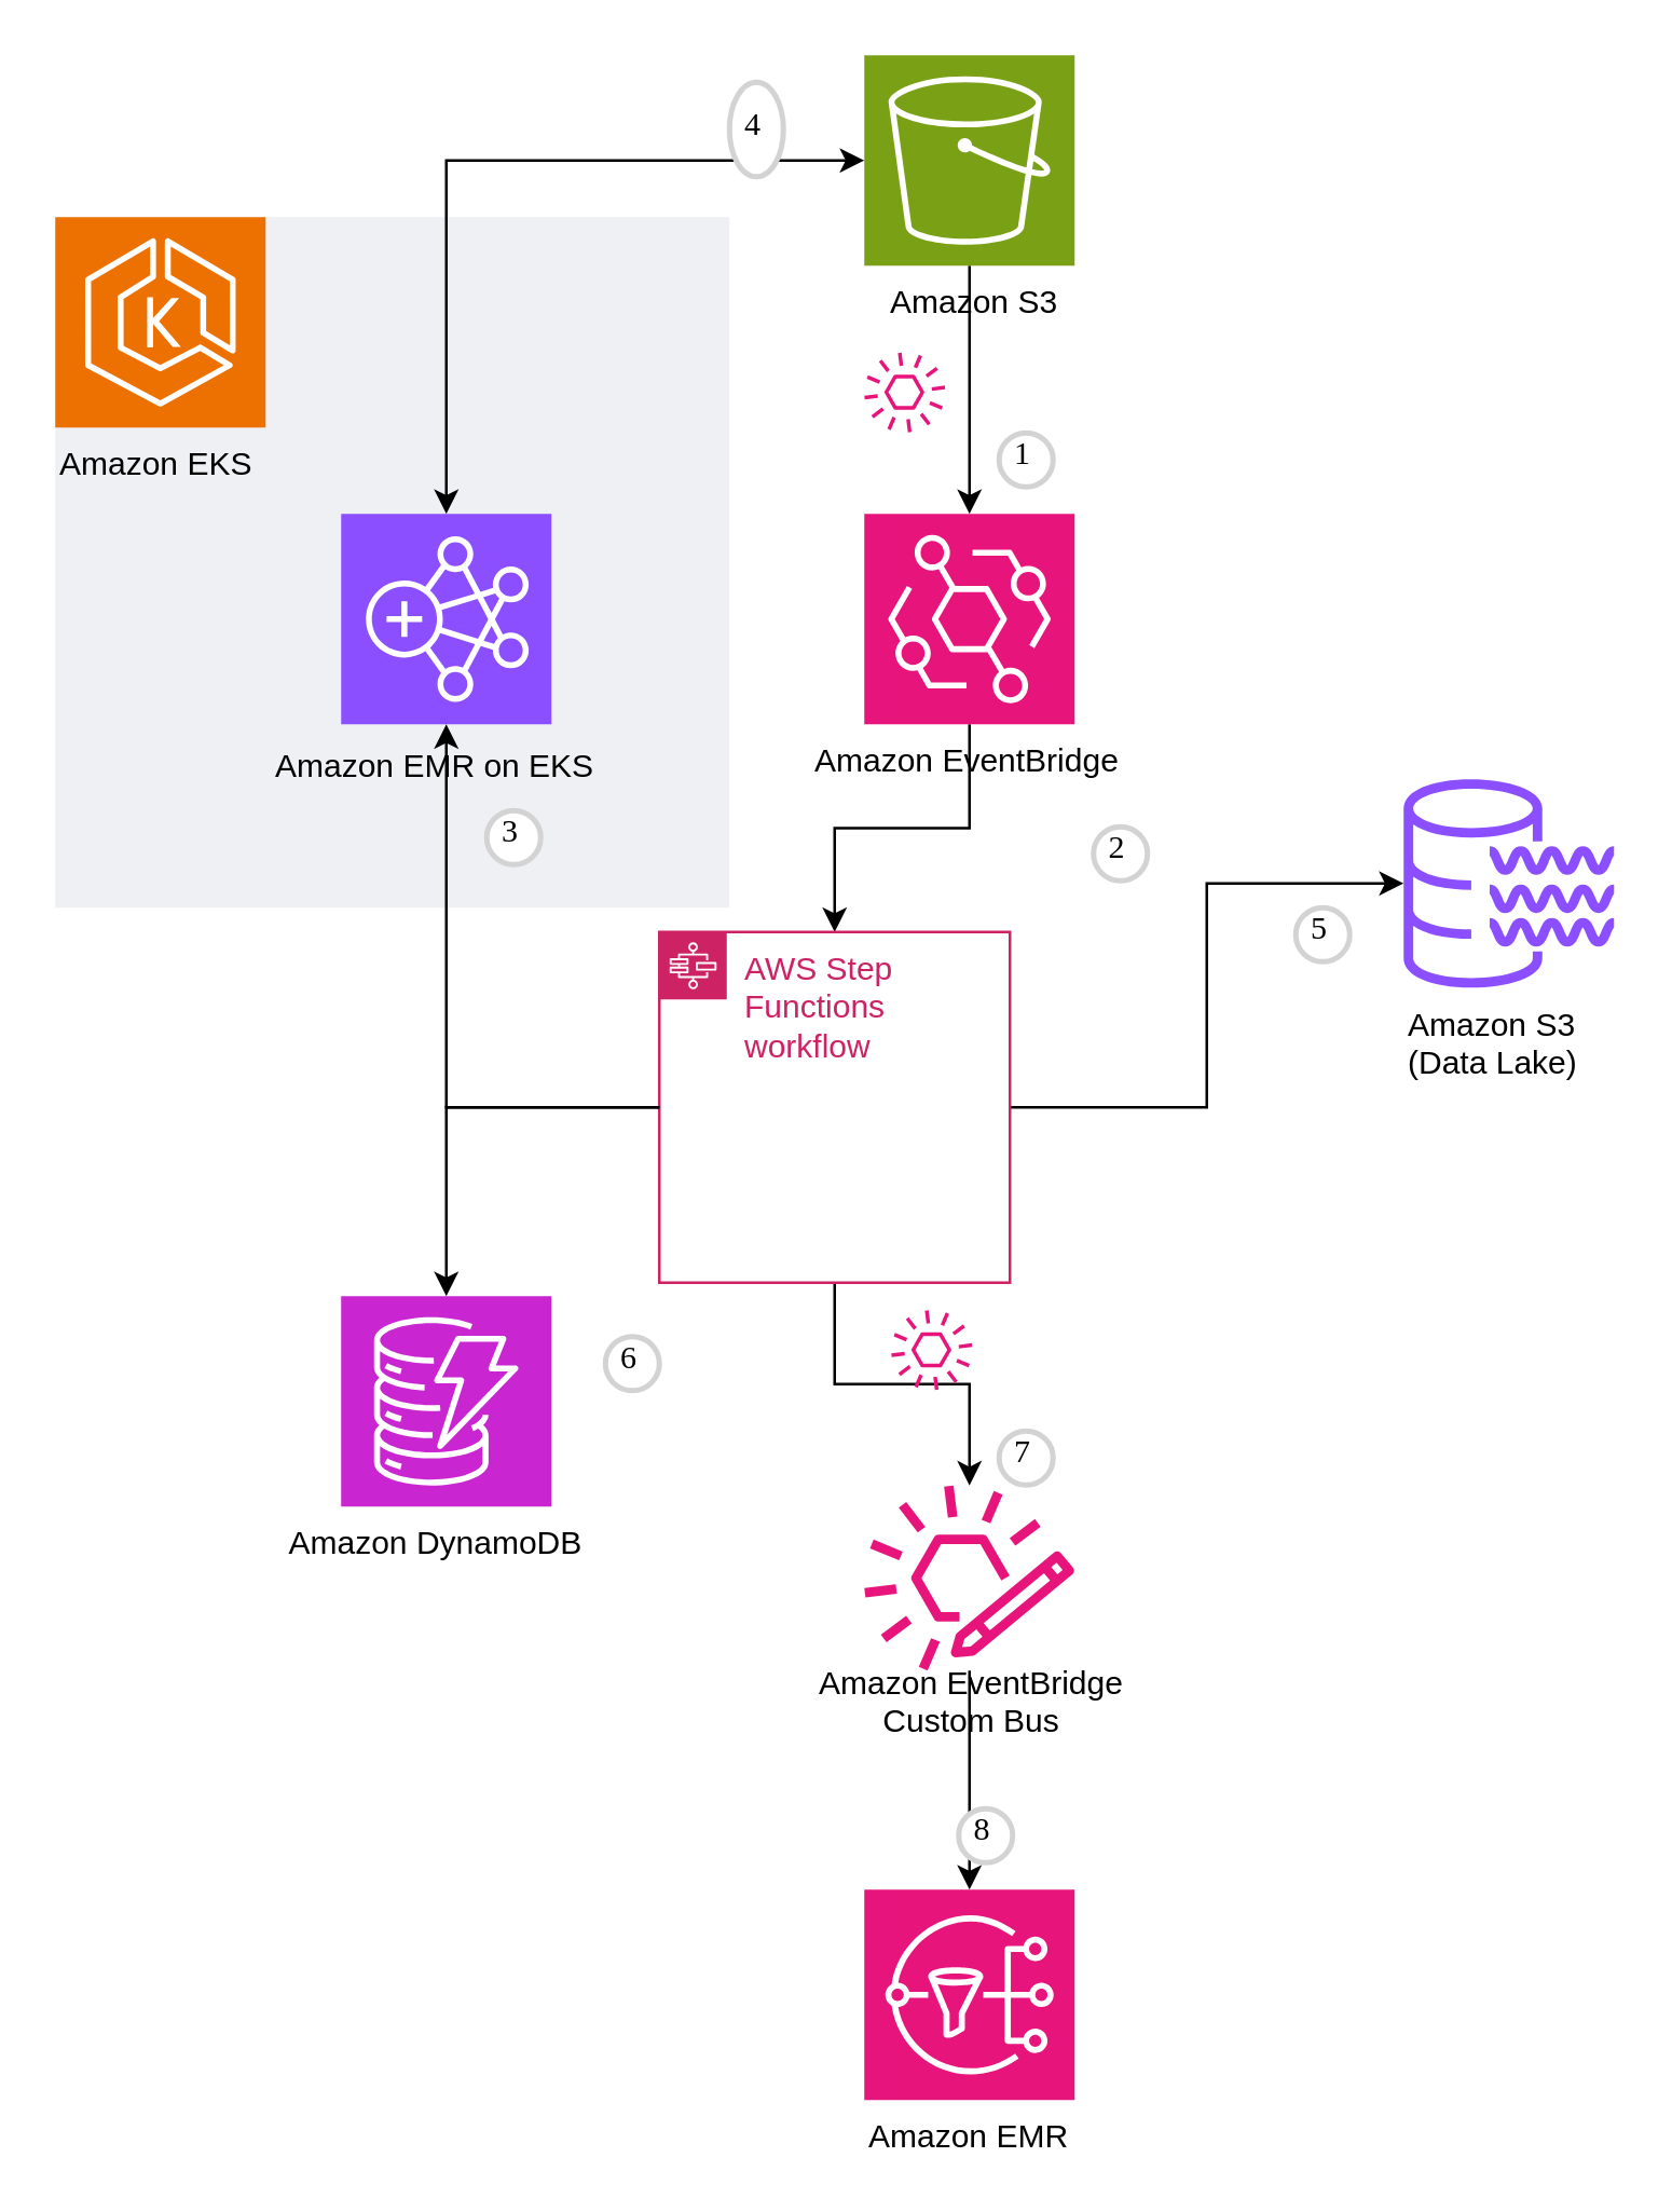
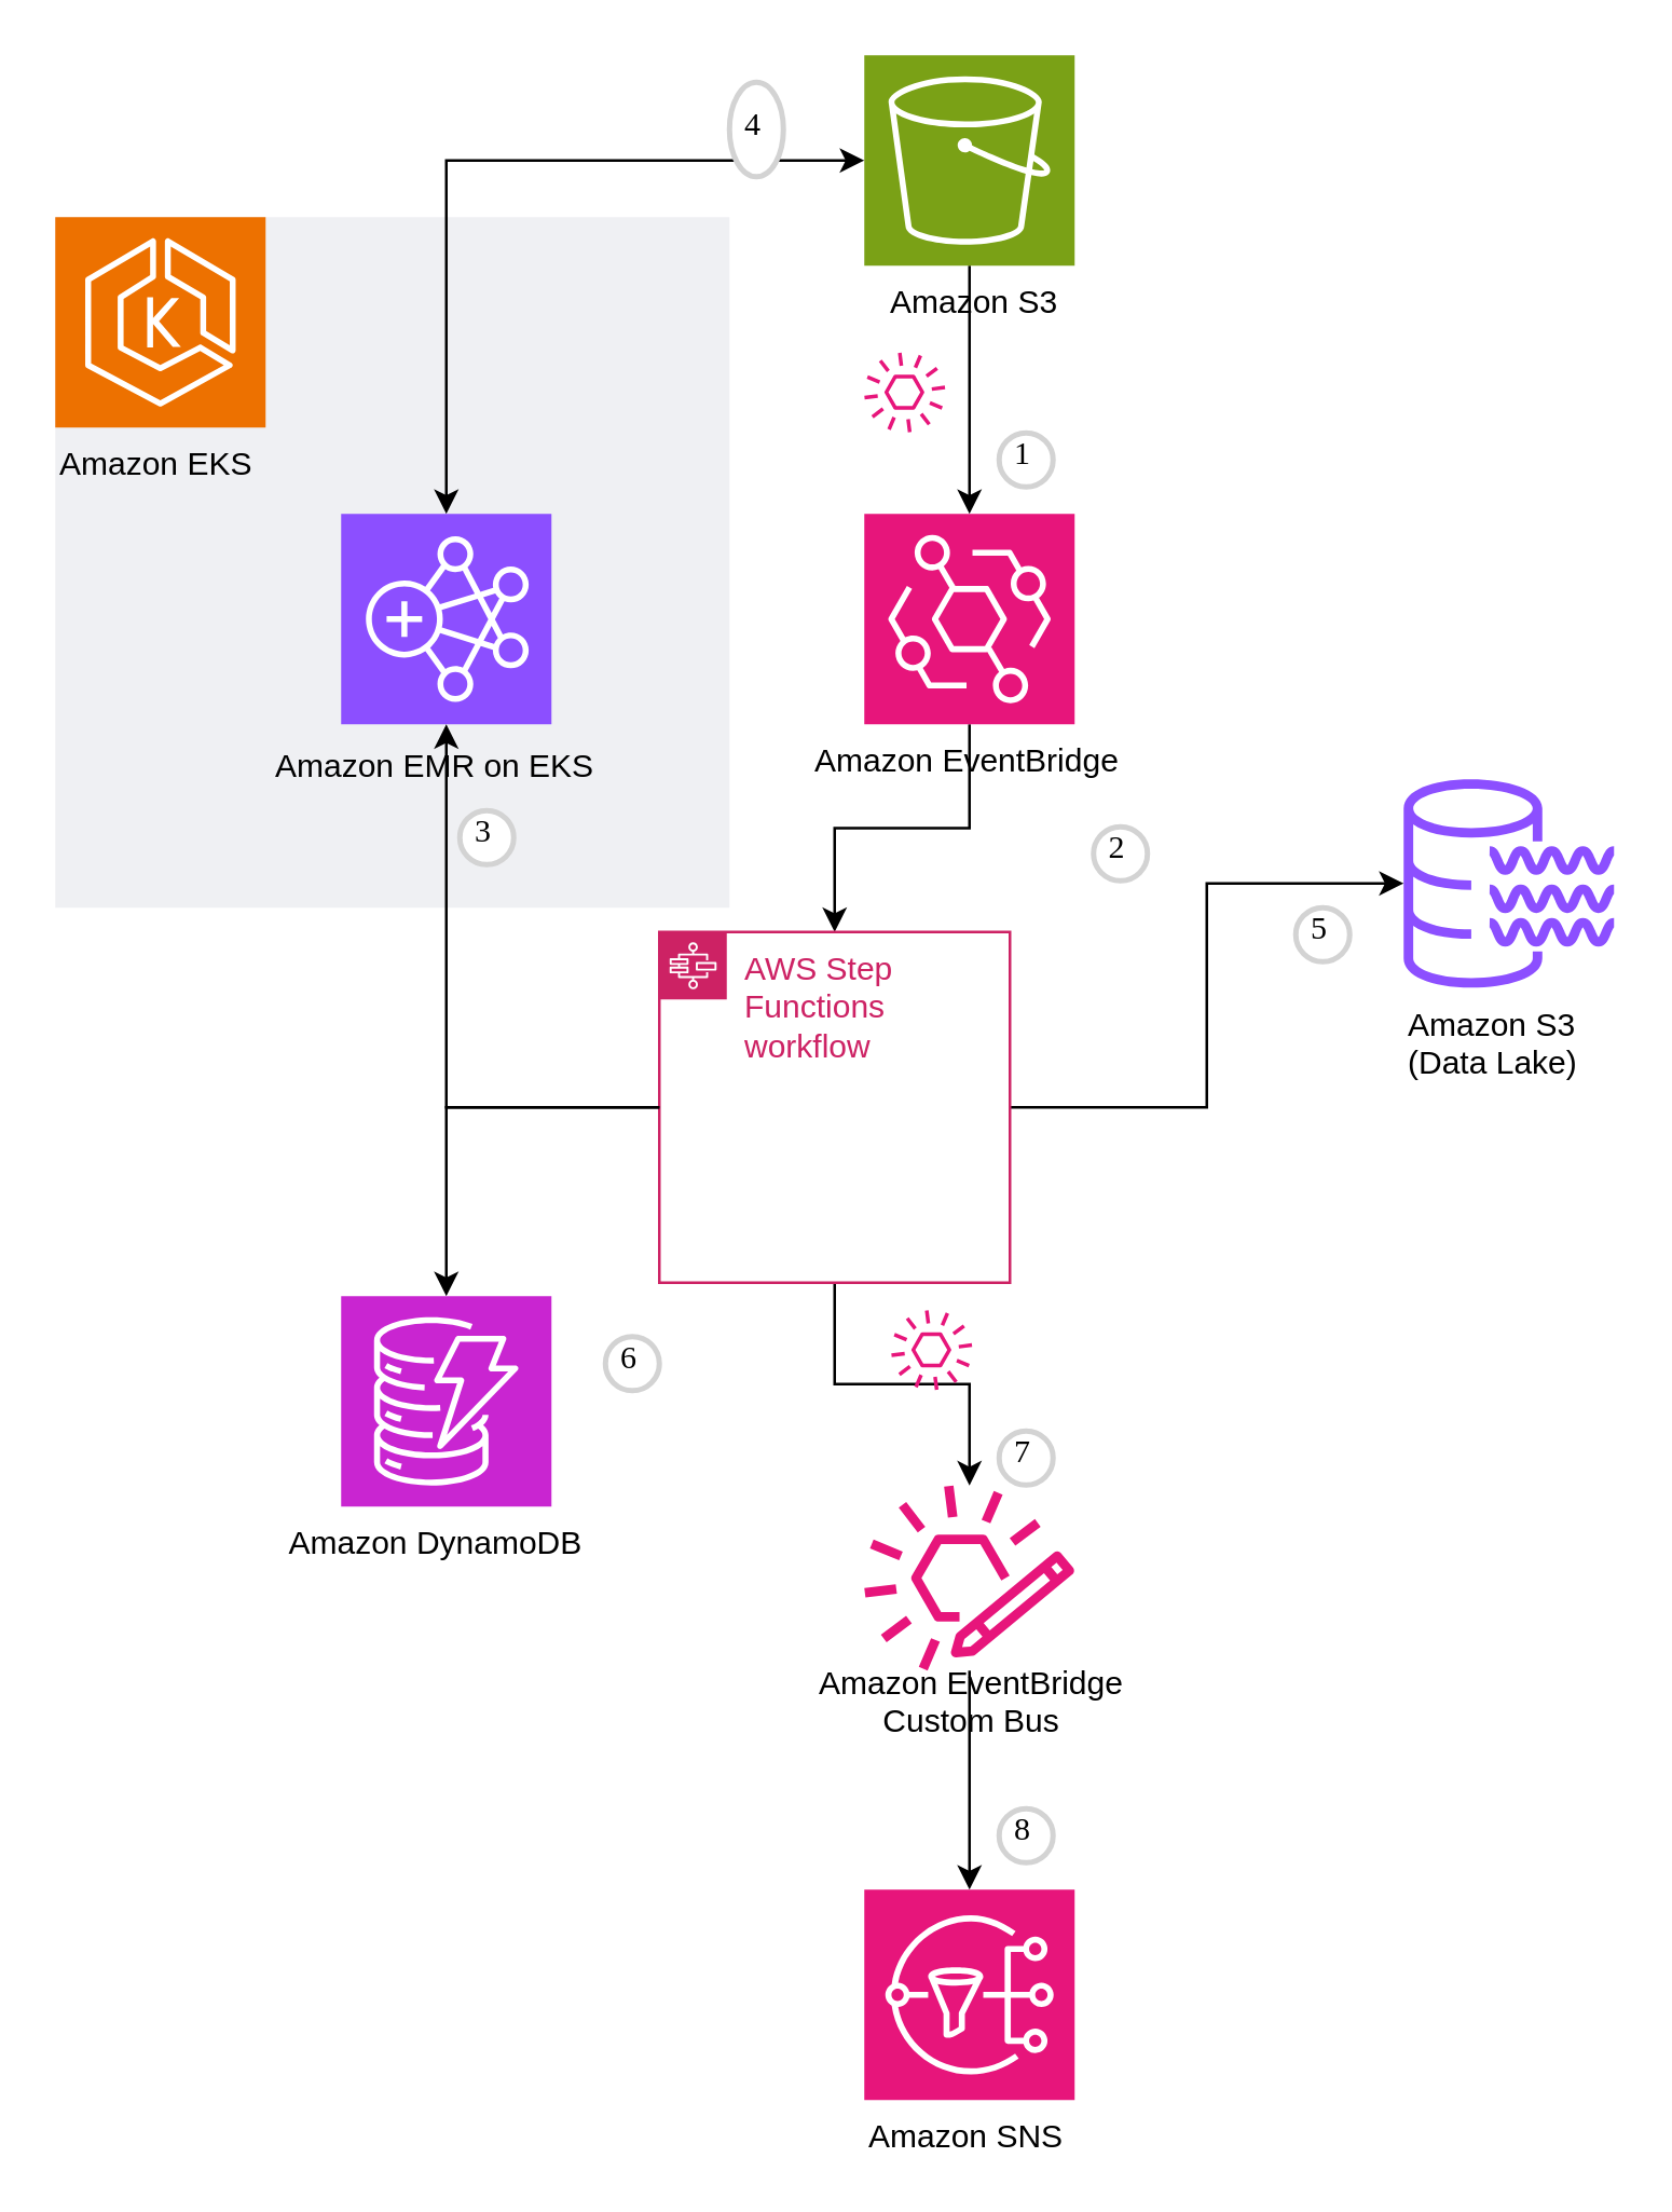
- <mxCell id="18" value="3" style="ellipse;whiteSpace=wrap;html=1;aspect=fixed;strokeWidth=2;fontFamily=Tahoma;spacingBottom=4;spacingRight=2;strokeColor=#d3d3d3;" parent="13" vertex="1"><mxGeometry x="160" y="220" width="20" height="20" as="geometry" /></mxCell>
+ <mxCell id="18" value="3" style="ellipse;whiteSpace=wrap;html=1;aspect=fixed;strokeWidth=2;fontFamily=Tahoma;spacingBottom=4;spacingRight=2;strokeColor=#d3d3d3;" parent="13" vertex="1"><mxGeometry x="150" y="220" width="20" height="20" as="geometry" /></mxCell>
- <mxCell id="32" value="8" style="ellipse;whiteSpace=wrap;html=1;aspect=fixed;strokeWidth=2;fontFamily=Tahoma;spacingBottom=4;spacingRight=2;strokeColor=#d3d3d3;" parent="1" vertex="1"><mxGeometry x="355" y="670" width="20" height="20" as="geometry" /></mxCell>
+ <mxCell id="32" value="8" style="ellipse;whiteSpace=wrap;html=1;aspect=fixed;strokeWidth=2;fontFamily=Tahoma;spacingBottom=4;spacingRight=2;strokeColor=#d3d3d3;" parent="1" vertex="1"><mxGeometry x="370" y="670" width="20" height="20" as="geometry" /></mxCell>
- <mxCell id="36" value="Amazon EMR" style="text;whiteSpace=wrap;html=1;" vertex="1" parent="1"><mxGeometry x="320" y="778" width="80" height="20" as="geometry" /></mxCell>
+ <mxCell id="36" value="Amazon SNS" style="text;whiteSpace=wrap;html=1;" vertex="1" parent="1"><mxGeometry x="320" y="778" width="80" height="20" as="geometry" /></mxCell>
